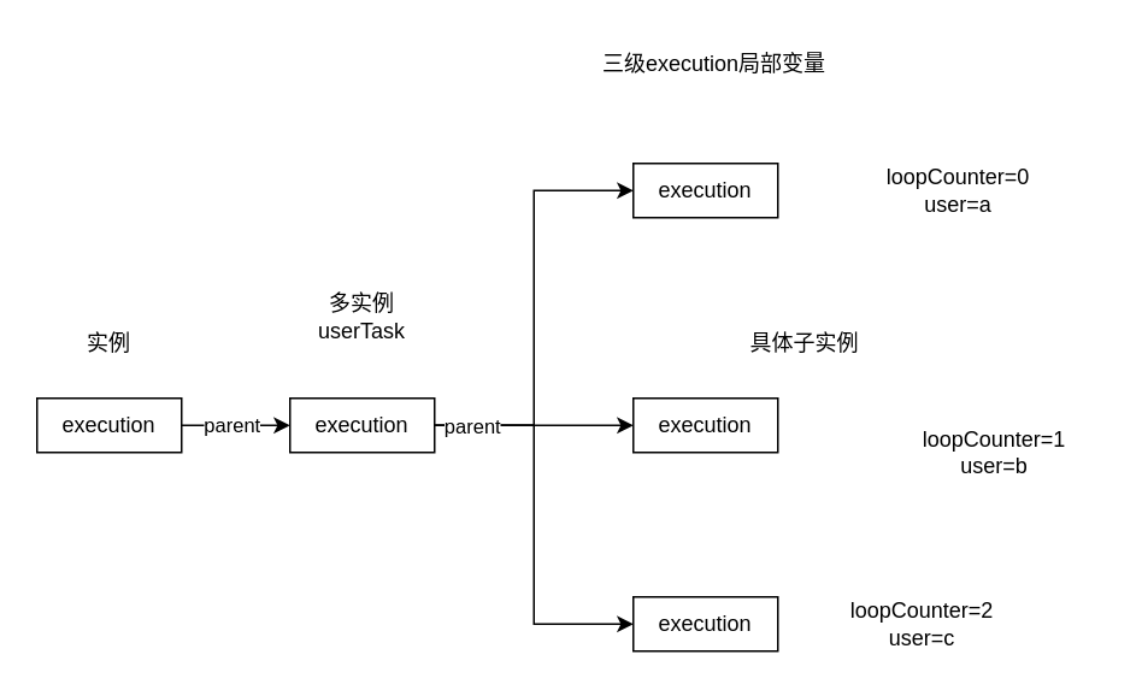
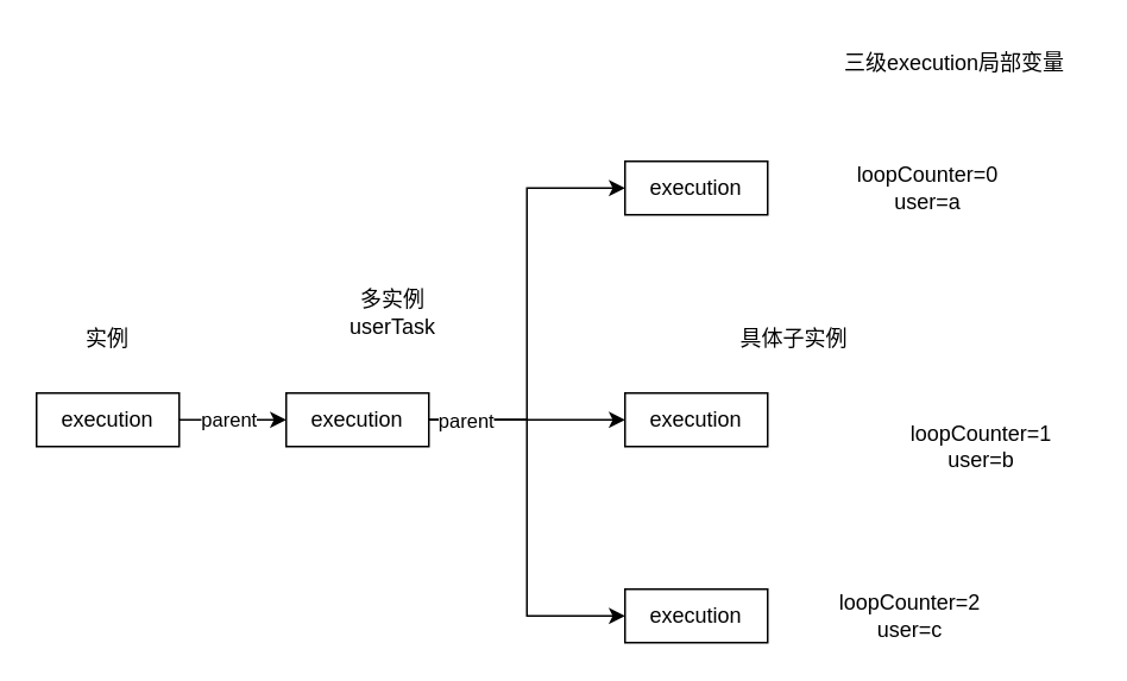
- <mxCell id="19" value="三级execution局部变量" style="text;html=1;strokeColor=none;fillColor=none;align=center;verticalAlign=middle;whiteSpace=wrap;rounded=0;" vertex="1" parent="1"><mxGeometry x="320" y="20" width="150" height="30" as="geometry" /></mxCell>
+ <mxCell id="19" value="三级execution局部变量" style="text;html=1;strokeColor=none;fillColor=none;align=center;verticalAlign=middle;whiteSpace=wrap;rounded=0;" vertex="1" parent="1"><mxGeometry x="460" y="20" width="150" height="30" as="geometry" /></mxCell>
- <mxCell id="16" value="loopCounter=0&lt;br&gt;user=a" style="text;html=1;strokeColor=none;fillColor=none;align=center;verticalAlign=middle;whiteSpace=wrap;rounded=0;" vertex="1" parent="1"><mxGeometry x="480" y="90" width="100" height="30" as="geometry" /></mxCell>
+ <mxCell id="16" value="loopCounter=0&lt;br&gt;user=a" style="text;html=1;strokeColor=none;fillColor=none;align=center;verticalAlign=middle;whiteSpace=wrap;rounded=0;" vertex="1" parent="1"><mxGeometry x="470" y="90" width="100" height="30" as="geometry" /></mxCell>
- <mxCell id="14" value="多实例userTask" style="text;html=1;strokeColor=none;fillColor=none;align=center;verticalAlign=middle;whiteSpace=wrap;rounded=0;" vertex="1" parent="1"><mxGeometry x="170" y="160" width="60" height="30" as="geometry" /></mxCell>
+ <mxCell id="14" value="多实例userTask" style="text;html=1;strokeColor=none;fillColor=none;align=center;verticalAlign=middle;whiteSpace=wrap;rounded=0;" vertex="1" parent="1"><mxGeometry x="190" y="160" width="60" height="30" as="geometry" /></mxCell>
